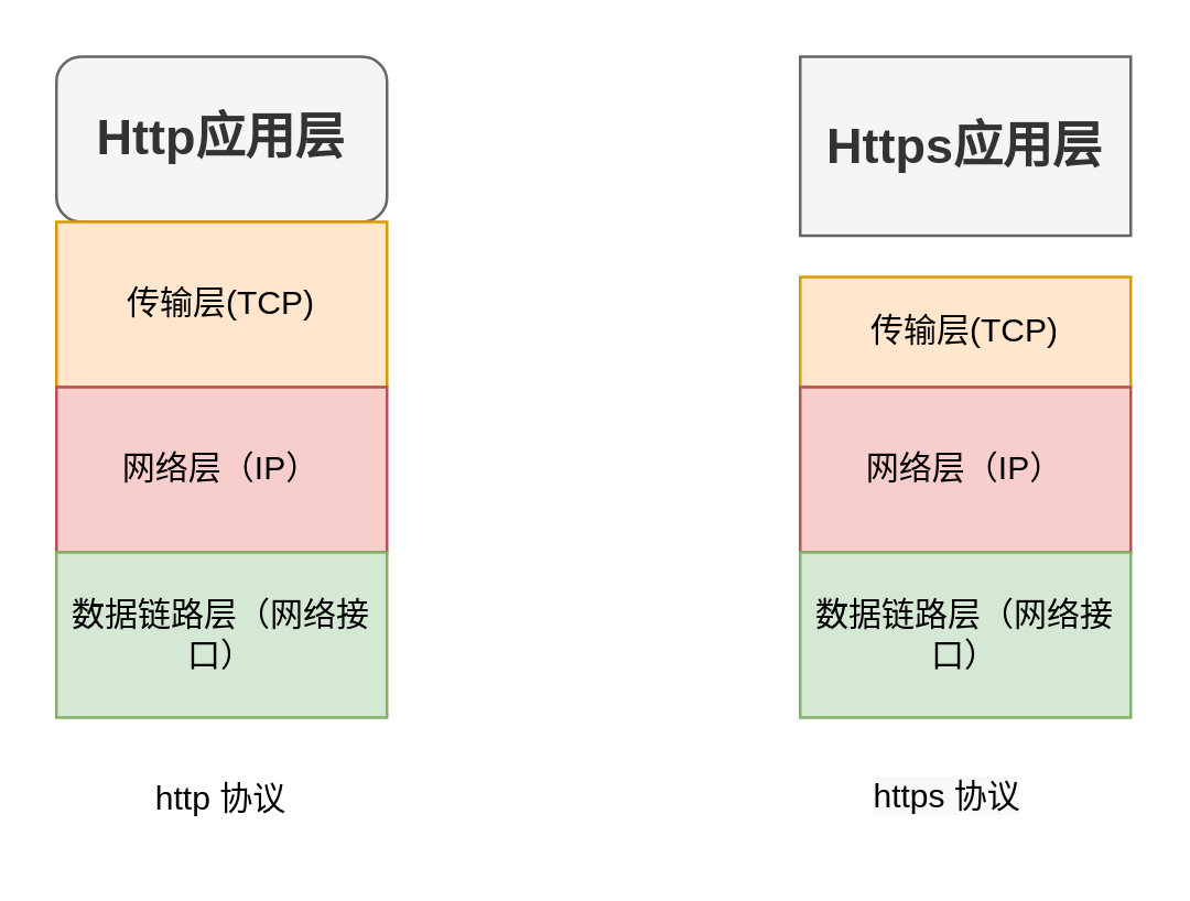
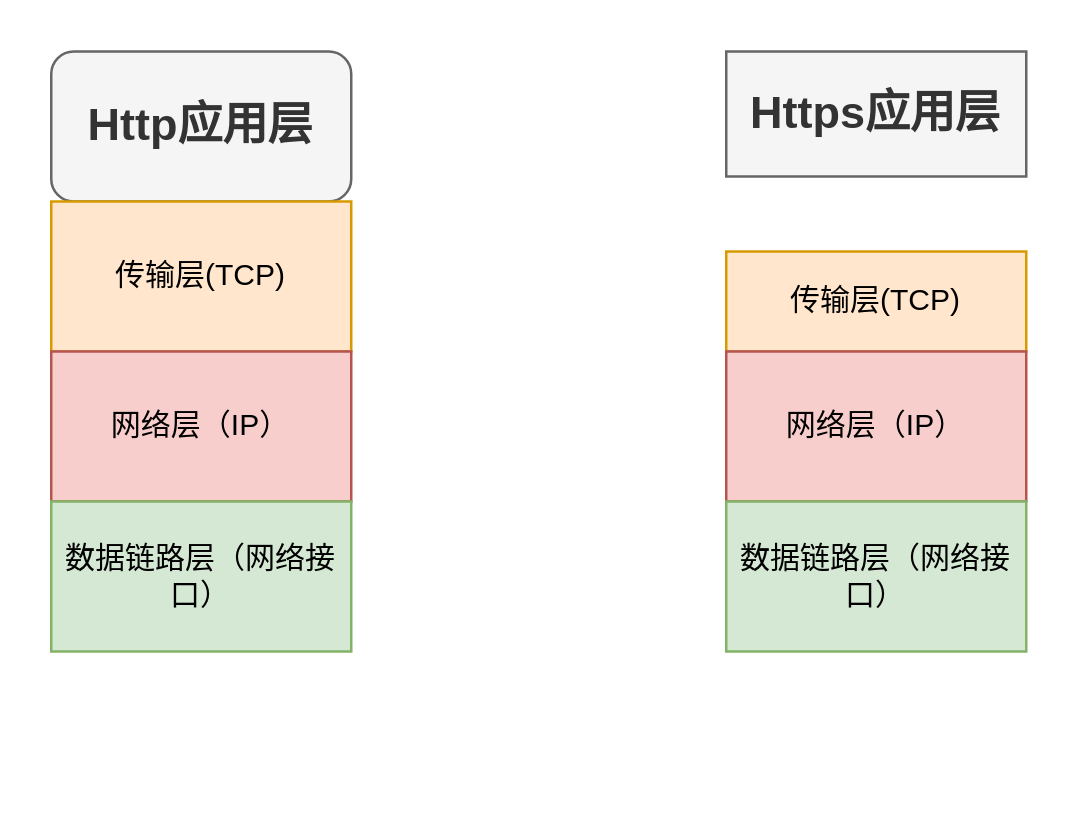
- <mxCell id="6" value="&lt;b&gt;&lt;font style=&quot;font-size: 18px&quot;&gt;Https应用层&lt;/font&gt;&lt;/b&gt;" style="rounded=0;whiteSpace=wrap;html=1;fillColor=#f5f5f5;strokeColor=#666666;fontColor=#333333;" vertex="1" parent="1"><mxGeometry x="290" y="20" width="120" height="65" as="geometry" /></mxCell>
+ <mxCell id="6" value="&lt;b&gt;&lt;font style=&quot;font-size: 18px&quot;&gt;Https应用层&lt;/font&gt;&lt;/b&gt;" style="rounded=0;whiteSpace=wrap;html=1;fillColor=#f5f5f5;strokeColor=#666666;fontColor=#333333;" vertex="1" parent="1"><mxGeometry x="290" y="20" width="120" height="50" as="geometry" /></mxCell>
- <mxCell id="10" value="http 协议" style="text;html=1;strokeColor=none;fillColor=none;align=center;verticalAlign=middle;whiteSpace=wrap;rounded=0;" vertex="1" parent="1"><mxGeometry x="50" y="280" width="60" height="20" as="geometry" /></mxCell>
- <mxCell id="11" value="&lt;span style=&quot;color: rgb(0 , 0 , 0) ; font-family: &amp;#34;helvetica&amp;#34; ; font-size: 12px ; font-style: normal ; font-weight: 400 ; letter-spacing: normal ; text-align: center ; text-indent: 0px ; text-transform: none ; word-spacing: 0px ; background-color: rgb(248 , 249 , 250) ; display: inline ; float: none&quot;&gt;https 协议&lt;/span&gt;" style="text;whiteSpace=wrap;html=1;" vertex="1" parent="1"><mxGeometry x="315" y="275" width="70" height="30" as="geometry" /></mxCell>
